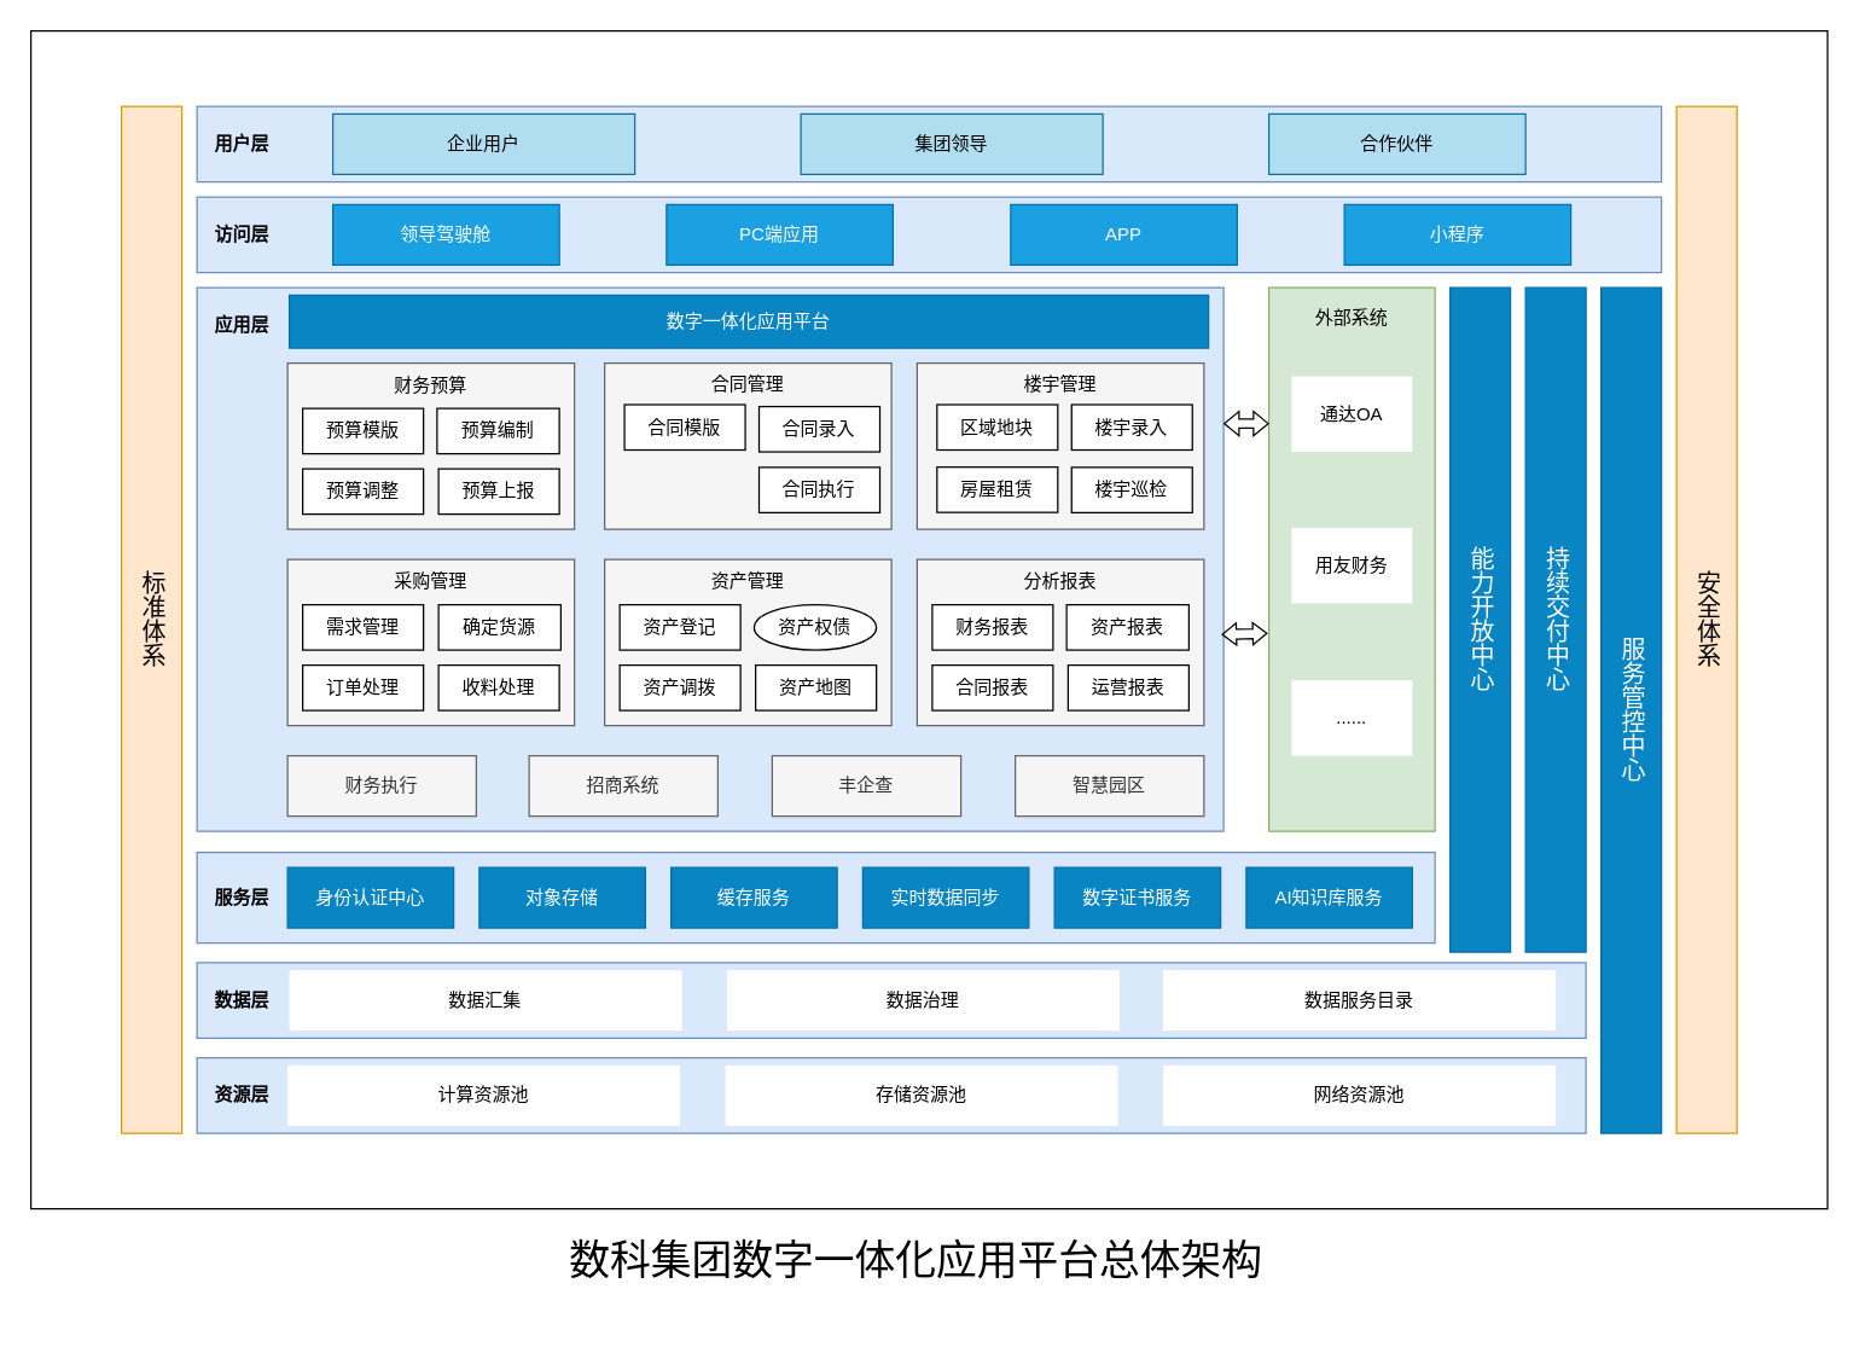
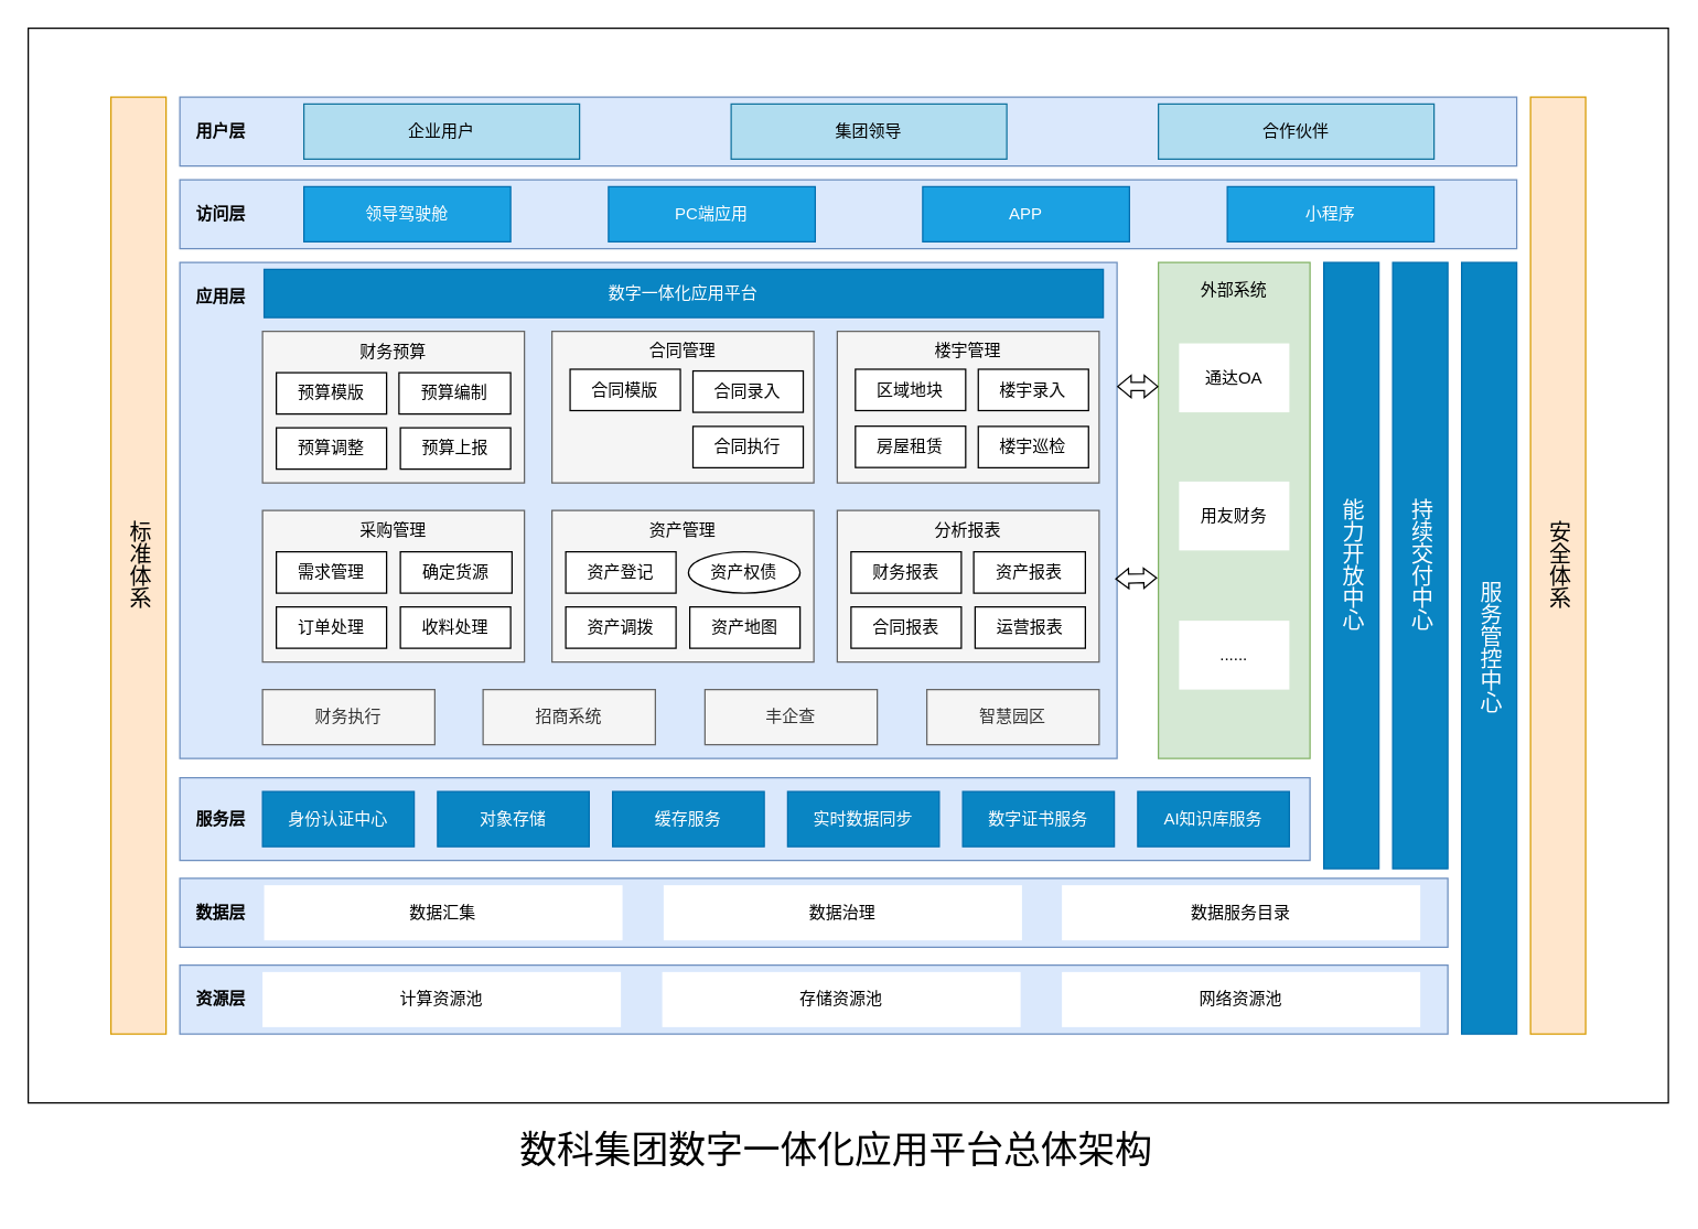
- <mxCell id="86" value="合作伙伴" style="rounded=0;whiteSpace=wrap;html=1;fillColor=#b1ddf0;strokeColor=#10739e;" vertex="1" parent="1"><mxGeometry x="840" y="75" width="170" height="40" as="geometry" /></mxCell>
+ <mxCell id="86" value="合作伙伴" style="rounded=0;whiteSpace=wrap;html=1;fillColor=#b1ddf0;strokeColor=#10739e;" vertex="1" parent="1"><mxGeometry x="840" y="75" width="200" height="40" as="geometry" /></mxCell>
